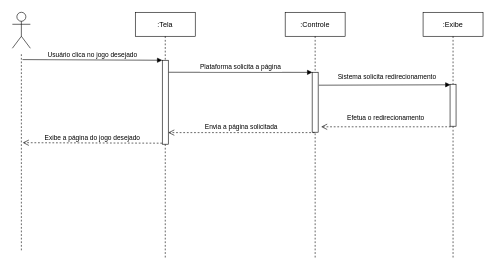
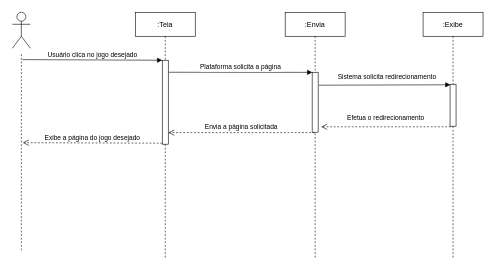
- <mxCell id="4" value=":Controle" style="shape=umlLifeline;perimeter=lifelinePerimeter;container=1;collapsible=0;recursiveResize=0;rounded=0;shadow=0;strokeWidth=1;" parent="1" vertex="1"><mxGeometry x="475" y="20" width="100" height="410" as="geometry" /></mxCell>
+ <mxCell id="4" value=":Envia" style="shape=umlLifeline;perimeter=lifelinePerimeter;container=1;collapsible=0;recursiveResize=0;rounded=0;shadow=0;strokeWidth=1;" parent="1" vertex="1"><mxGeometry x="475" y="20" width="100" height="410" as="geometry" /></mxCell>
